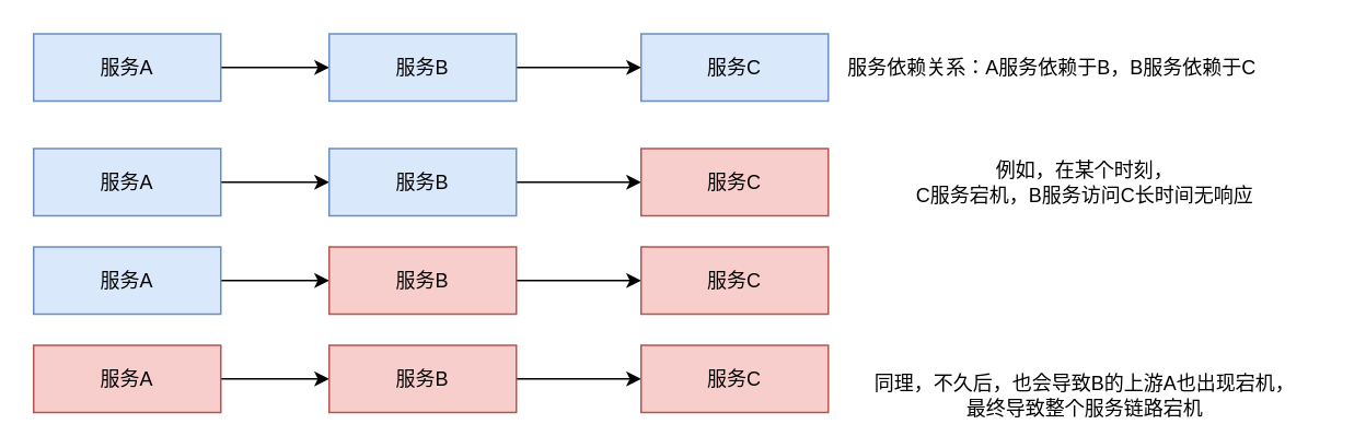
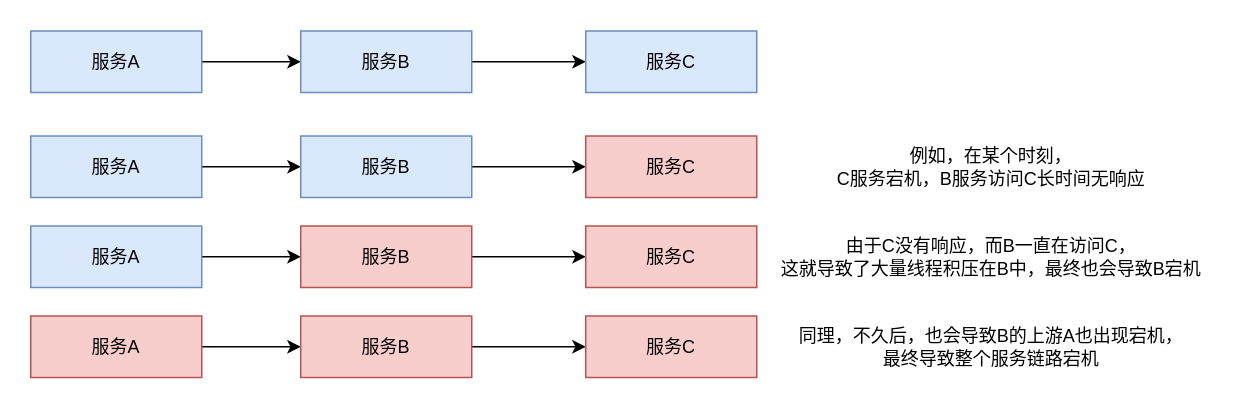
- <mxCell id="22" value="服务依赖关系：A服务依赖于B，B服务依赖于C" style="text;html=1;align=center;verticalAlign=middle;resizable=0;points=[];autosize=1;" vertex="1" parent="1"><mxGeometry x="510" y="30.5" width="260" height="20" as="geometry" /></mxCell>
+ <mxCell id="24" value="由于C没有响应，而B一直在访问C，&lt;br&gt;这就导致了大量线程积压在B中，最终也会导致B宕机" style="text;html=1;align=center;verticalAlign=middle;resizable=0;points=[];autosize=1;" vertex="1" parent="1"><mxGeometry x="510" y="155.5" width="300" height="30" as="geometry" /></mxCell>
- <mxCell id="25" value="同理，不久后，也会导致B的上游A也出现宕机，&lt;br&gt;最终导致整个服务链路宕机" style="text;html=1;align=center;verticalAlign=middle;resizable=0;points=[];autosize=1;" vertex="1" parent="1"><mxGeometry x="525" y="225.5" width="270" height="30" as="geometry" /></mxCell>
+ <mxCell id="25" value="同理，不久后，也会导致B的上游A也出现宕机，&lt;br&gt;最终导致整个服务链路宕机" style="text;html=1;align=center;verticalAlign=middle;resizable=0;points=[];autosize=1;" vertex="1" parent="1"><mxGeometry x="525" y="215.5" width="270" height="30" as="geometry" /></mxCell>
